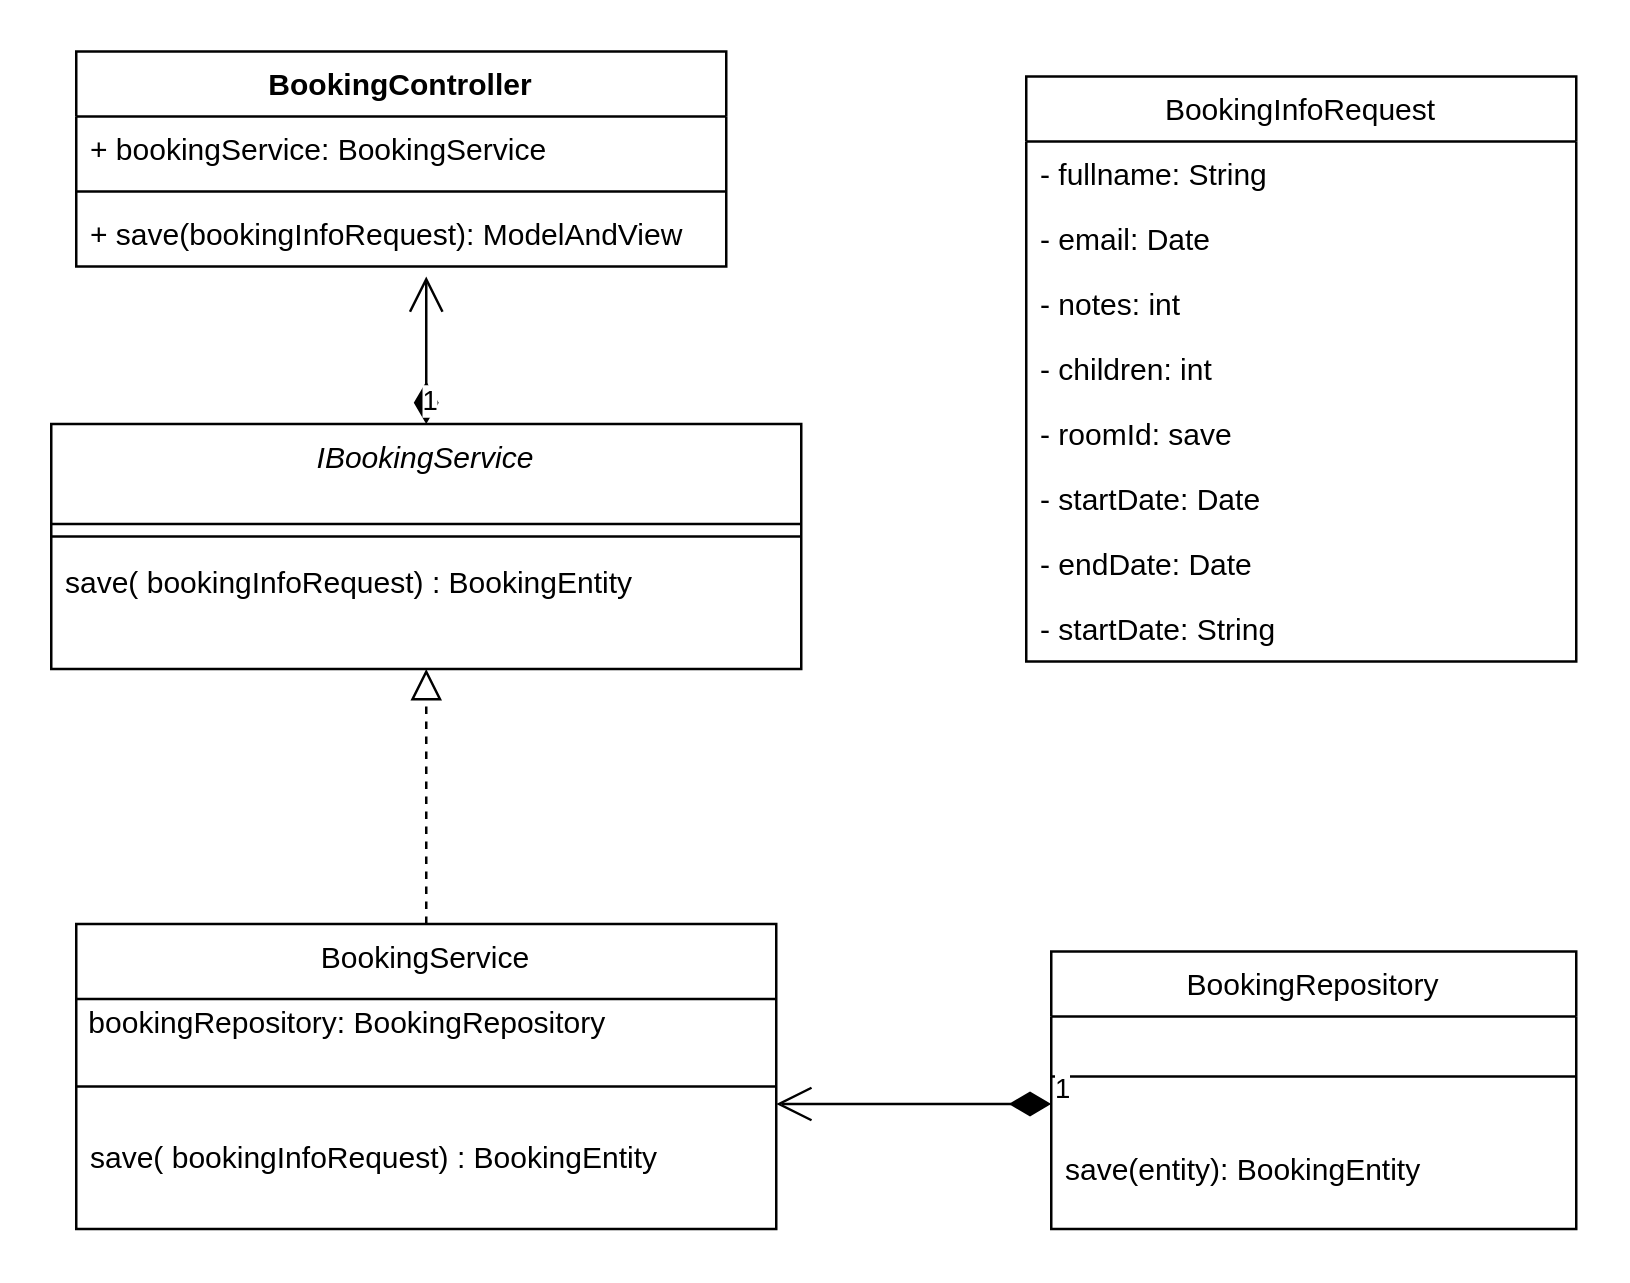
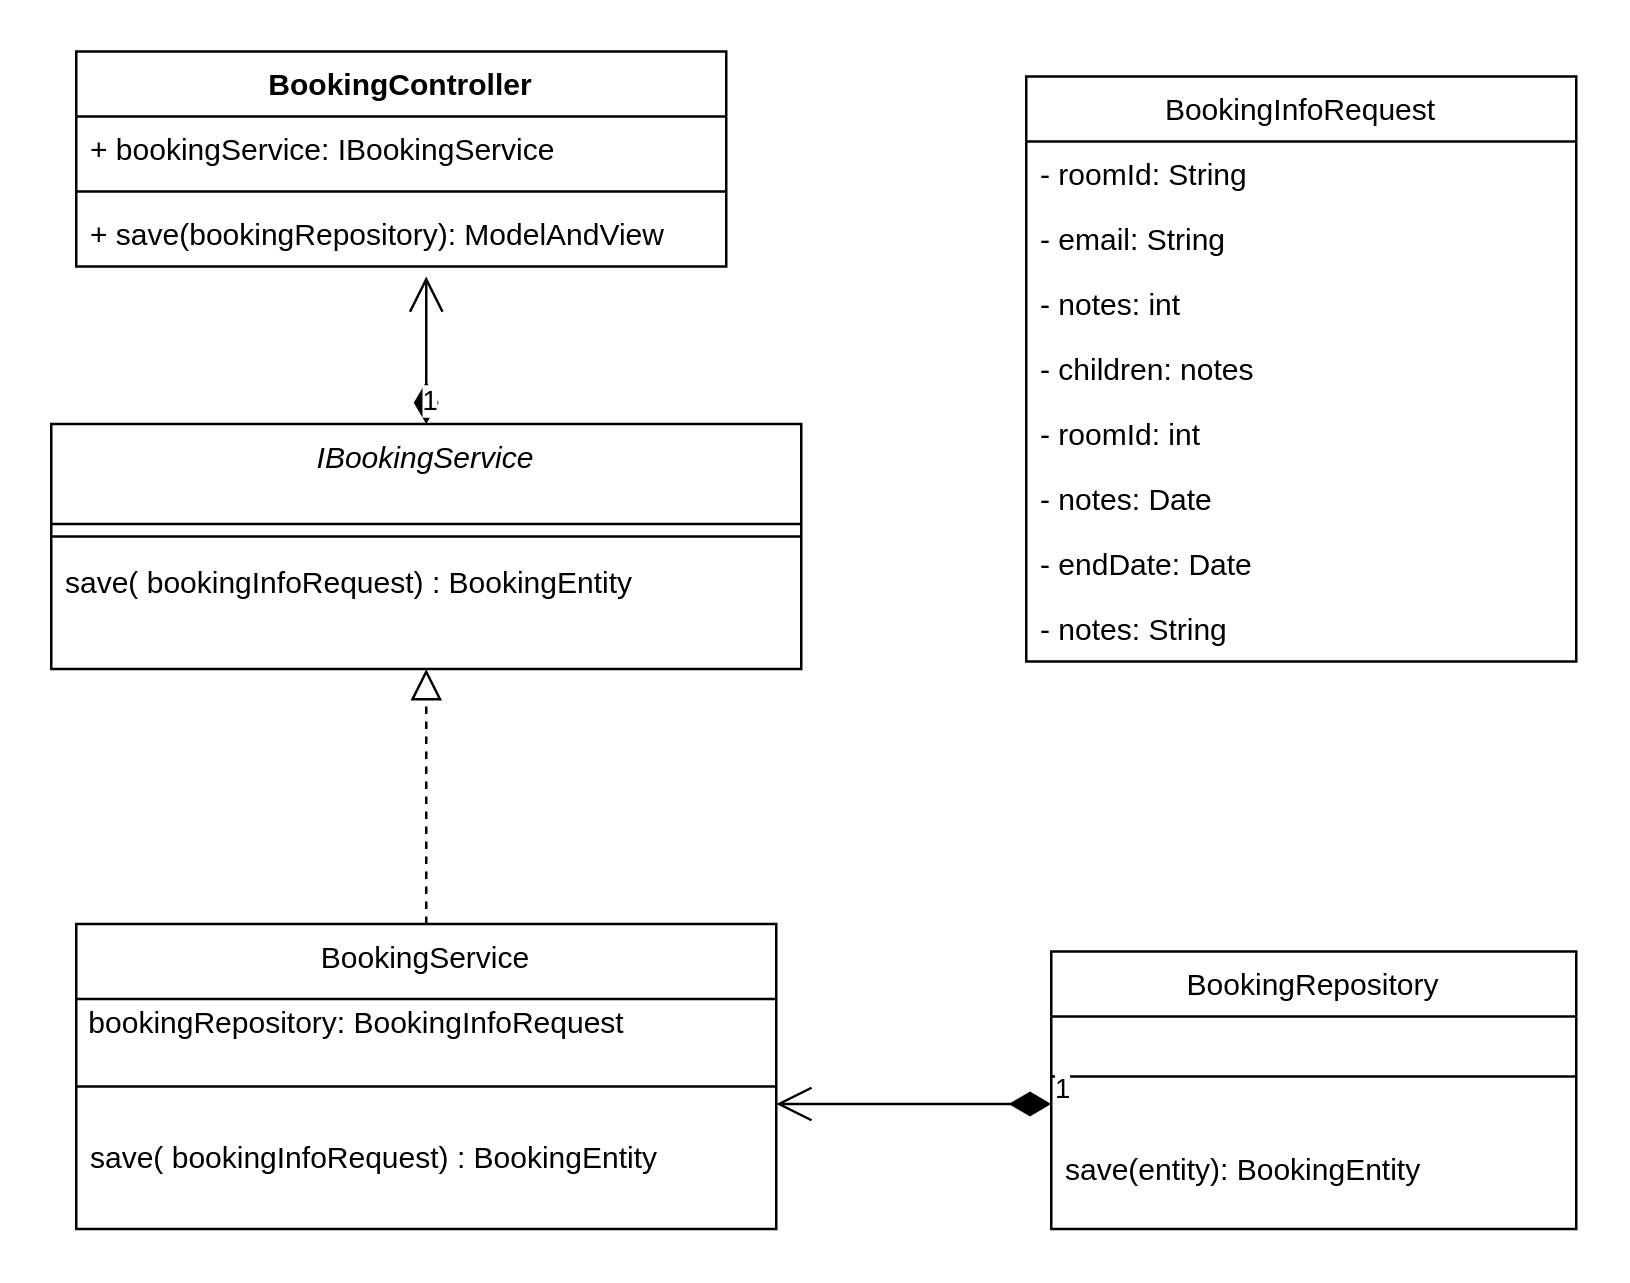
- <mxCell id="14" value="+ bookingService: BookingService" style="text;strokeColor=none;fillColor=none;align=left;verticalAlign=top;spacingLeft=4;spacingRight=4;overflow=hidden;rotatable=0;points=[[0,0.5],[1,0.5]];portConstraint=eastwest;" vertex="1" parent="13"><mxGeometry y="26" width="260" height="26" as="geometry" /></mxCell>
+ <mxCell id="14" value="+ bookingService: IBookingService" style="text;strokeColor=none;fillColor=none;align=left;verticalAlign=top;spacingLeft=4;spacingRight=4;overflow=hidden;rotatable=0;points=[[0,0.5],[1,0.5]];portConstraint=eastwest;" vertex="1" parent="13"><mxGeometry y="26" width="260" height="26" as="geometry" /></mxCell>
- <mxCell id="20" value="- fullname: String" style="text;strokeColor=none;fillColor=none;align=left;verticalAlign=top;spacingLeft=4;spacingRight=4;overflow=hidden;rotatable=0;points=[[0,0.5],[1,0.5]];portConstraint=eastwest;" vertex="1" parent="19"><mxGeometry y="26" width="220" height="26" as="geometry" /></mxCell>
+ <mxCell id="20" value="- roomId: String" style="text;strokeColor=none;fillColor=none;align=left;verticalAlign=top;spacingLeft=4;spacingRight=4;overflow=hidden;rotatable=0;points=[[0,0.5],[1,0.5]];portConstraint=eastwest;" vertex="1" parent="19"><mxGeometry y="26" width="220" height="26" as="geometry" /></mxCell>
- <mxCell id="16" value="+ save(bookingInfoRequest): ModelAndView" style="text;strokeColor=none;fillColor=none;align=left;verticalAlign=top;spacingLeft=4;spacingRight=4;overflow=hidden;rotatable=0;points=[[0,0.5],[1,0.5]];portConstraint=eastwest;" vertex="1" parent="13"><mxGeometry y="60" width="260" height="26" as="geometry" /></mxCell>
+ <mxCell id="16" value="+ save(bookingRepository): ModelAndView" style="text;strokeColor=none;fillColor=none;align=left;verticalAlign=top;spacingLeft=4;spacingRight=4;overflow=hidden;rotatable=0;points=[[0,0.5],[1,0.5]];portConstraint=eastwest;" vertex="1" parent="13"><mxGeometry y="60" width="260" height="26" as="geometry" /></mxCell>
- <mxCell id="21" value="- email: Date" style="text;strokeColor=none;fillColor=none;align=left;verticalAlign=top;spacingLeft=4;spacingRight=4;overflow=hidden;rotatable=0;points=[[0,0.5],[1,0.5]];portConstraint=eastwest;" vertex="1" parent="19"><mxGeometry y="52" width="220" height="26" as="geometry" /></mxCell>
+ <mxCell id="21" value="- email: String" style="text;strokeColor=none;fillColor=none;align=left;verticalAlign=top;spacingLeft=4;spacingRight=4;overflow=hidden;rotatable=0;points=[[0,0.5],[1,0.5]];portConstraint=eastwest;" vertex="1" parent="19"><mxGeometry y="52" width="220" height="26" as="geometry" /></mxCell>
- <mxCell id="23" value="- children: int" style="text;strokeColor=none;fillColor=none;align=left;verticalAlign=top;spacingLeft=4;spacingRight=4;overflow=hidden;rotatable=0;points=[[0,0.5],[1,0.5]];portConstraint=eastwest;" vertex="1" parent="19"><mxGeometry y="104" width="220" height="26" as="geometry" /></mxCell>
+ <mxCell id="23" value="- children: notes" style="text;strokeColor=none;fillColor=none;align=left;verticalAlign=top;spacingLeft=4;spacingRight=4;overflow=hidden;rotatable=0;points=[[0,0.5],[1,0.5]];portConstraint=eastwest;" vertex="1" parent="19"><mxGeometry y="104" width="220" height="26" as="geometry" /></mxCell>
- <mxCell id="24" value="- roomId: save" style="text;strokeColor=none;fillColor=none;align=left;verticalAlign=top;spacingLeft=4;spacingRight=4;overflow=hidden;rotatable=0;points=[[0,0.5],[1,0.5]];portConstraint=eastwest;" vertex="1" parent="19"><mxGeometry y="130" width="220" height="26" as="geometry" /></mxCell>
+ <mxCell id="24" value="- roomId: int" style="text;strokeColor=none;fillColor=none;align=left;verticalAlign=top;spacingLeft=4;spacingRight=4;overflow=hidden;rotatable=0;points=[[0,0.5],[1,0.5]];portConstraint=eastwest;" vertex="1" parent="19"><mxGeometry y="130" width="220" height="26" as="geometry" /></mxCell>
- <mxCell id="25" value="- startDate: Date" style="text;strokeColor=none;fillColor=none;align=left;verticalAlign=top;spacingLeft=4;spacingRight=4;overflow=hidden;rotatable=0;points=[[0,0.5],[1,0.5]];portConstraint=eastwest;" vertex="1" parent="19"><mxGeometry y="156" width="220" height="26" as="geometry" /></mxCell>
+ <mxCell id="25" value="- notes: Date" style="text;strokeColor=none;fillColor=none;align=left;verticalAlign=top;spacingLeft=4;spacingRight=4;overflow=hidden;rotatable=0;points=[[0,0.5],[1,0.5]];portConstraint=eastwest;" vertex="1" parent="19"><mxGeometry y="156" width="220" height="26" as="geometry" /></mxCell>
- <mxCell id="27" value="- startDate: String" style="text;strokeColor=none;fillColor=none;align=left;verticalAlign=top;spacingLeft=4;spacingRight=4;overflow=hidden;rotatable=0;points=[[0,0.5],[1,0.5]];portConstraint=eastwest;" vertex="1" parent="19"><mxGeometry y="208" width="220" height="26" as="geometry" /></mxCell>
+ <mxCell id="27" value="- notes: String" style="text;strokeColor=none;fillColor=none;align=left;verticalAlign=top;spacingLeft=4;spacingRight=4;overflow=hidden;rotatable=0;points=[[0,0.5],[1,0.5]];portConstraint=eastwest;" vertex="1" parent="19"><mxGeometry y="208" width="220" height="26" as="geometry" /></mxCell>
- <mxCell id="6" value="&amp;nbsp;bookingRepository: BookingRepository" style="text;html=1;strokeColor=none;fillColor=none;align=left;verticalAlign=middle;whiteSpace=wrap;rounded=0;" vertex="1" parent="5"><mxGeometry y="30" width="280" height="20" as="geometry" /></mxCell>
+ <mxCell id="6" value="&amp;nbsp;bookingRepository: BookingInfoRequest" style="text;html=1;strokeColor=none;fillColor=none;align=left;verticalAlign=middle;whiteSpace=wrap;rounded=0;" vertex="1" parent="5"><mxGeometry y="30" width="280" height="20" as="geometry" /></mxCell>
